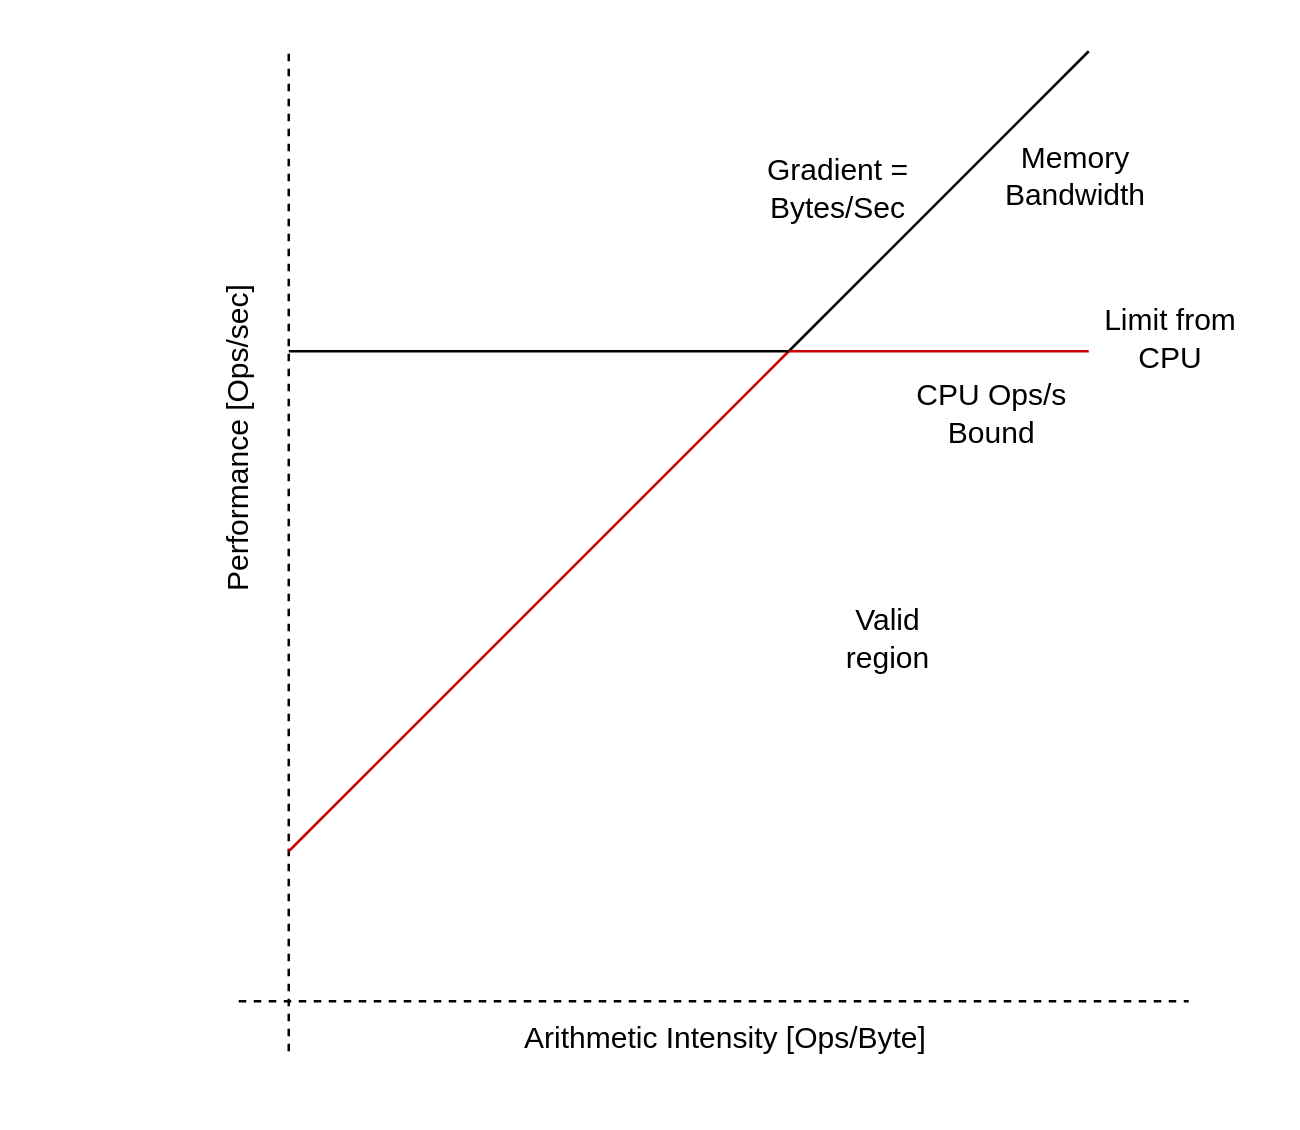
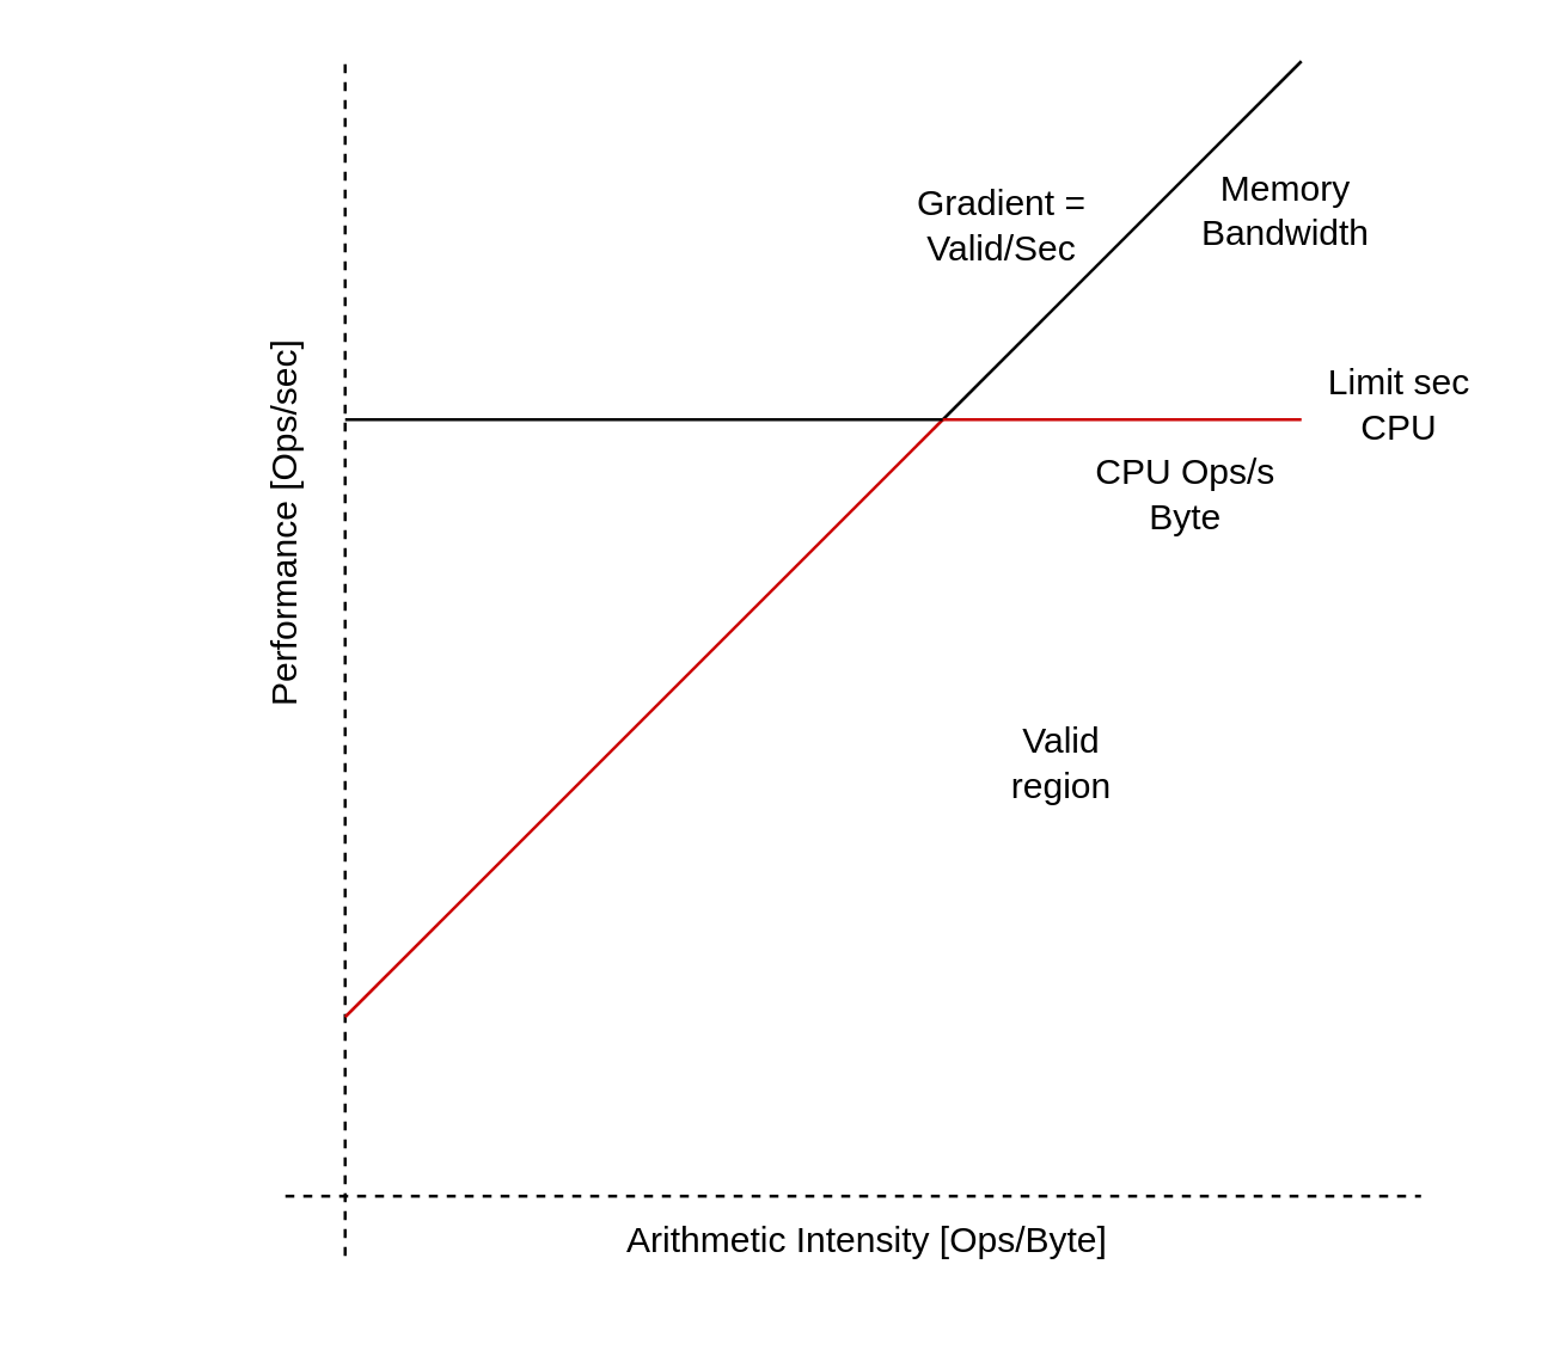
- <mxCell id="13" value="Gradient = Bytes/Sec" style="text;html=1;strokeColor=none;fillColor=none;align=center;verticalAlign=middle;whiteSpace=wrap;rounded=0;" vertex="1" parent="1"><mxGeometry x="305" y="60" width="60" height="30" as="geometry" /></mxCell>
+ <mxCell id="13" value="Gradient = Valid/Sec" style="text;html=1;strokeColor=none;fillColor=none;align=center;verticalAlign=middle;whiteSpace=wrap;rounded=0;" vertex="1" parent="1"><mxGeometry x="305" y="60" width="60" height="30" as="geometry" /></mxCell>
- <mxCell id="12" value="Limit from CPU" style="text;html=1;strokeColor=none;fillColor=none;align=center;verticalAlign=middle;whiteSpace=wrap;rounded=0;" vertex="1" parent="1"><mxGeometry x="438" y="120" width="60" height="30" as="geometry" /></mxCell>
+ <mxCell id="12" value="Limit sec CPU" style="text;html=1;strokeColor=none;fillColor=none;align=center;verticalAlign=middle;whiteSpace=wrap;rounded=0;" vertex="1" parent="1"><mxGeometry x="438" y="120" width="60" height="30" as="geometry" /></mxCell>
- <mxCell id="8" value="CPU Ops/s Bound" style="text;html=1;strokeColor=none;fillColor=none;align=center;verticalAlign=middle;whiteSpace=wrap;rounded=0;" vertex="1" parent="1"><mxGeometry x="355" y="150" width="83" height="30" as="geometry" /></mxCell>
+ <mxCell id="8" value="CPU Ops/s Byte" style="text;html=1;strokeColor=none;fillColor=none;align=center;verticalAlign=middle;whiteSpace=wrap;rounded=0;" vertex="1" parent="1"><mxGeometry x="355" y="150" width="83" height="30" as="geometry" /></mxCell>
